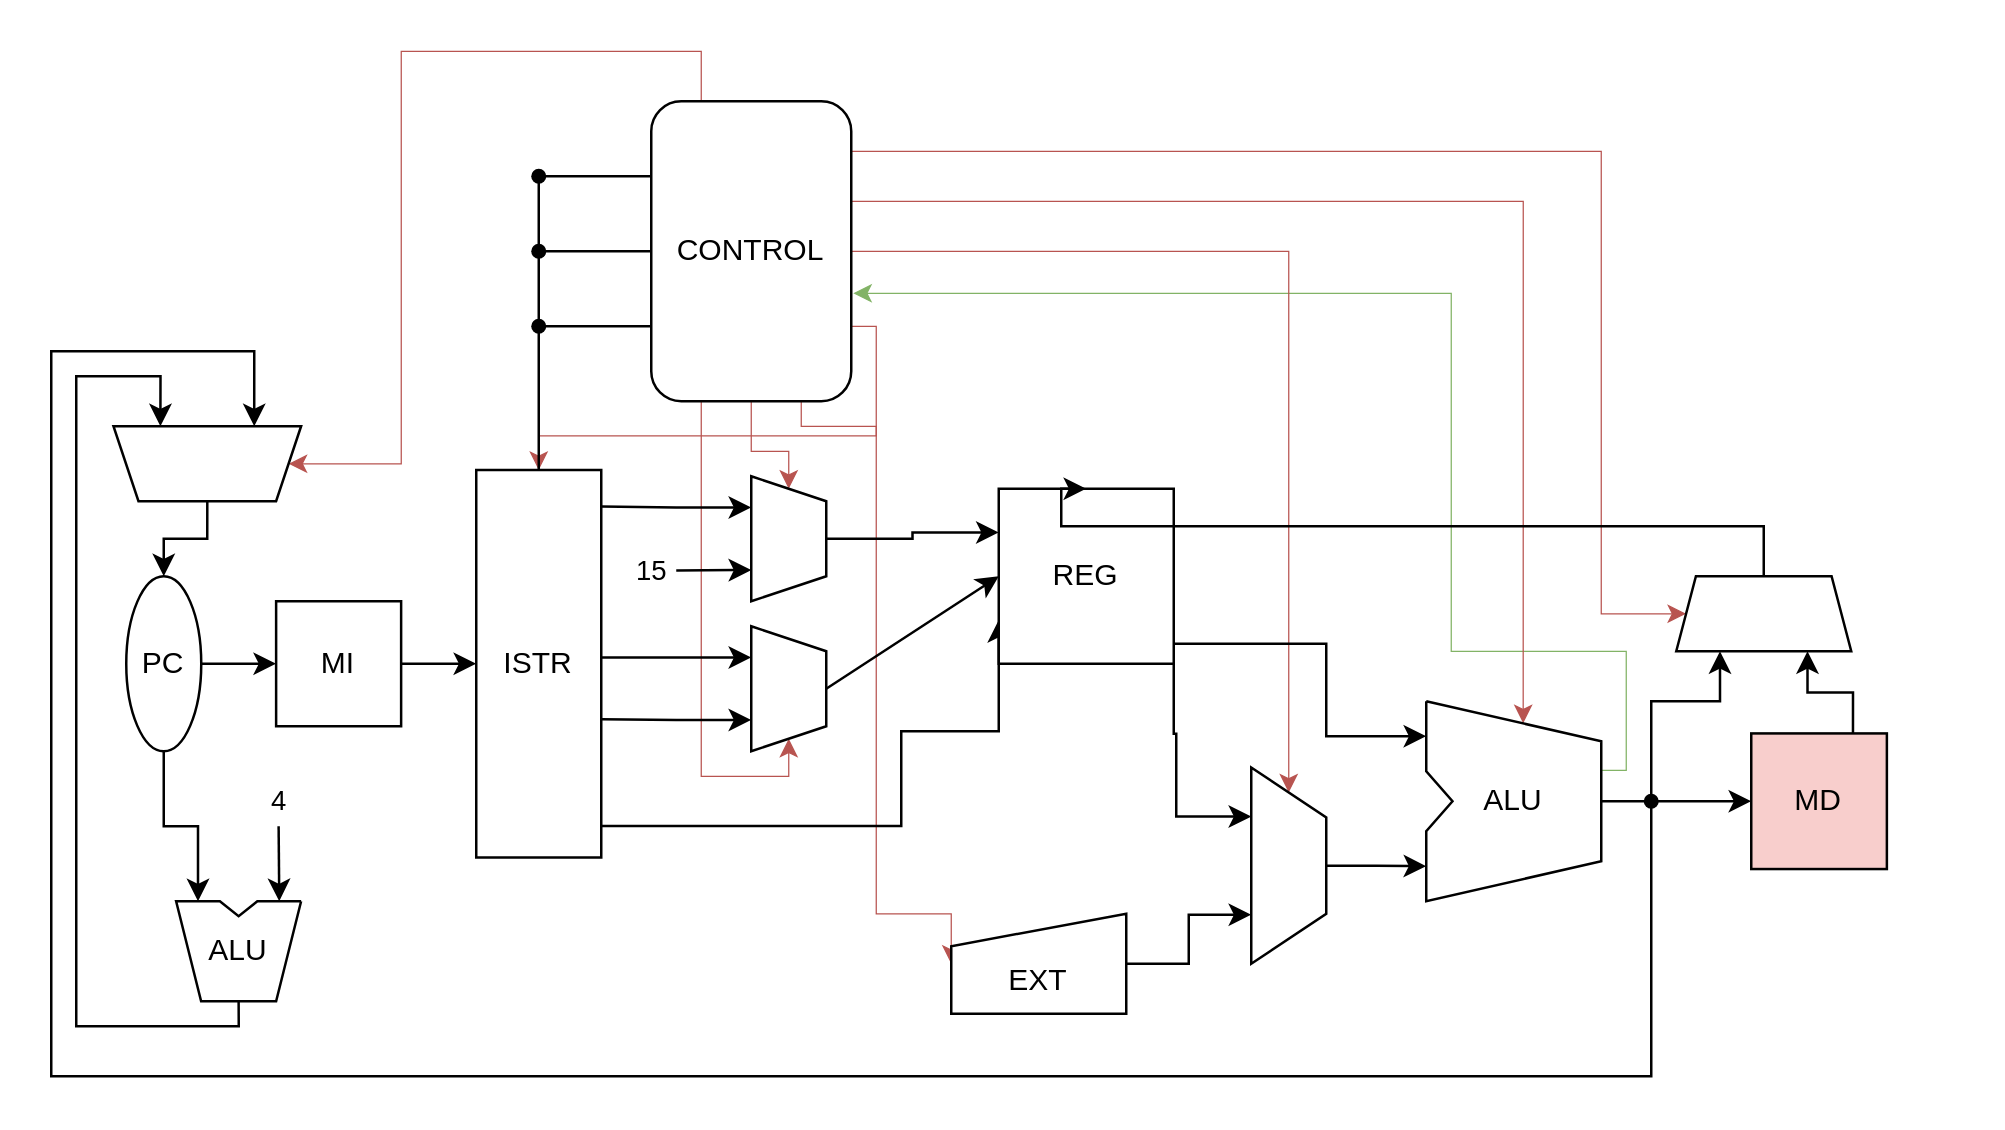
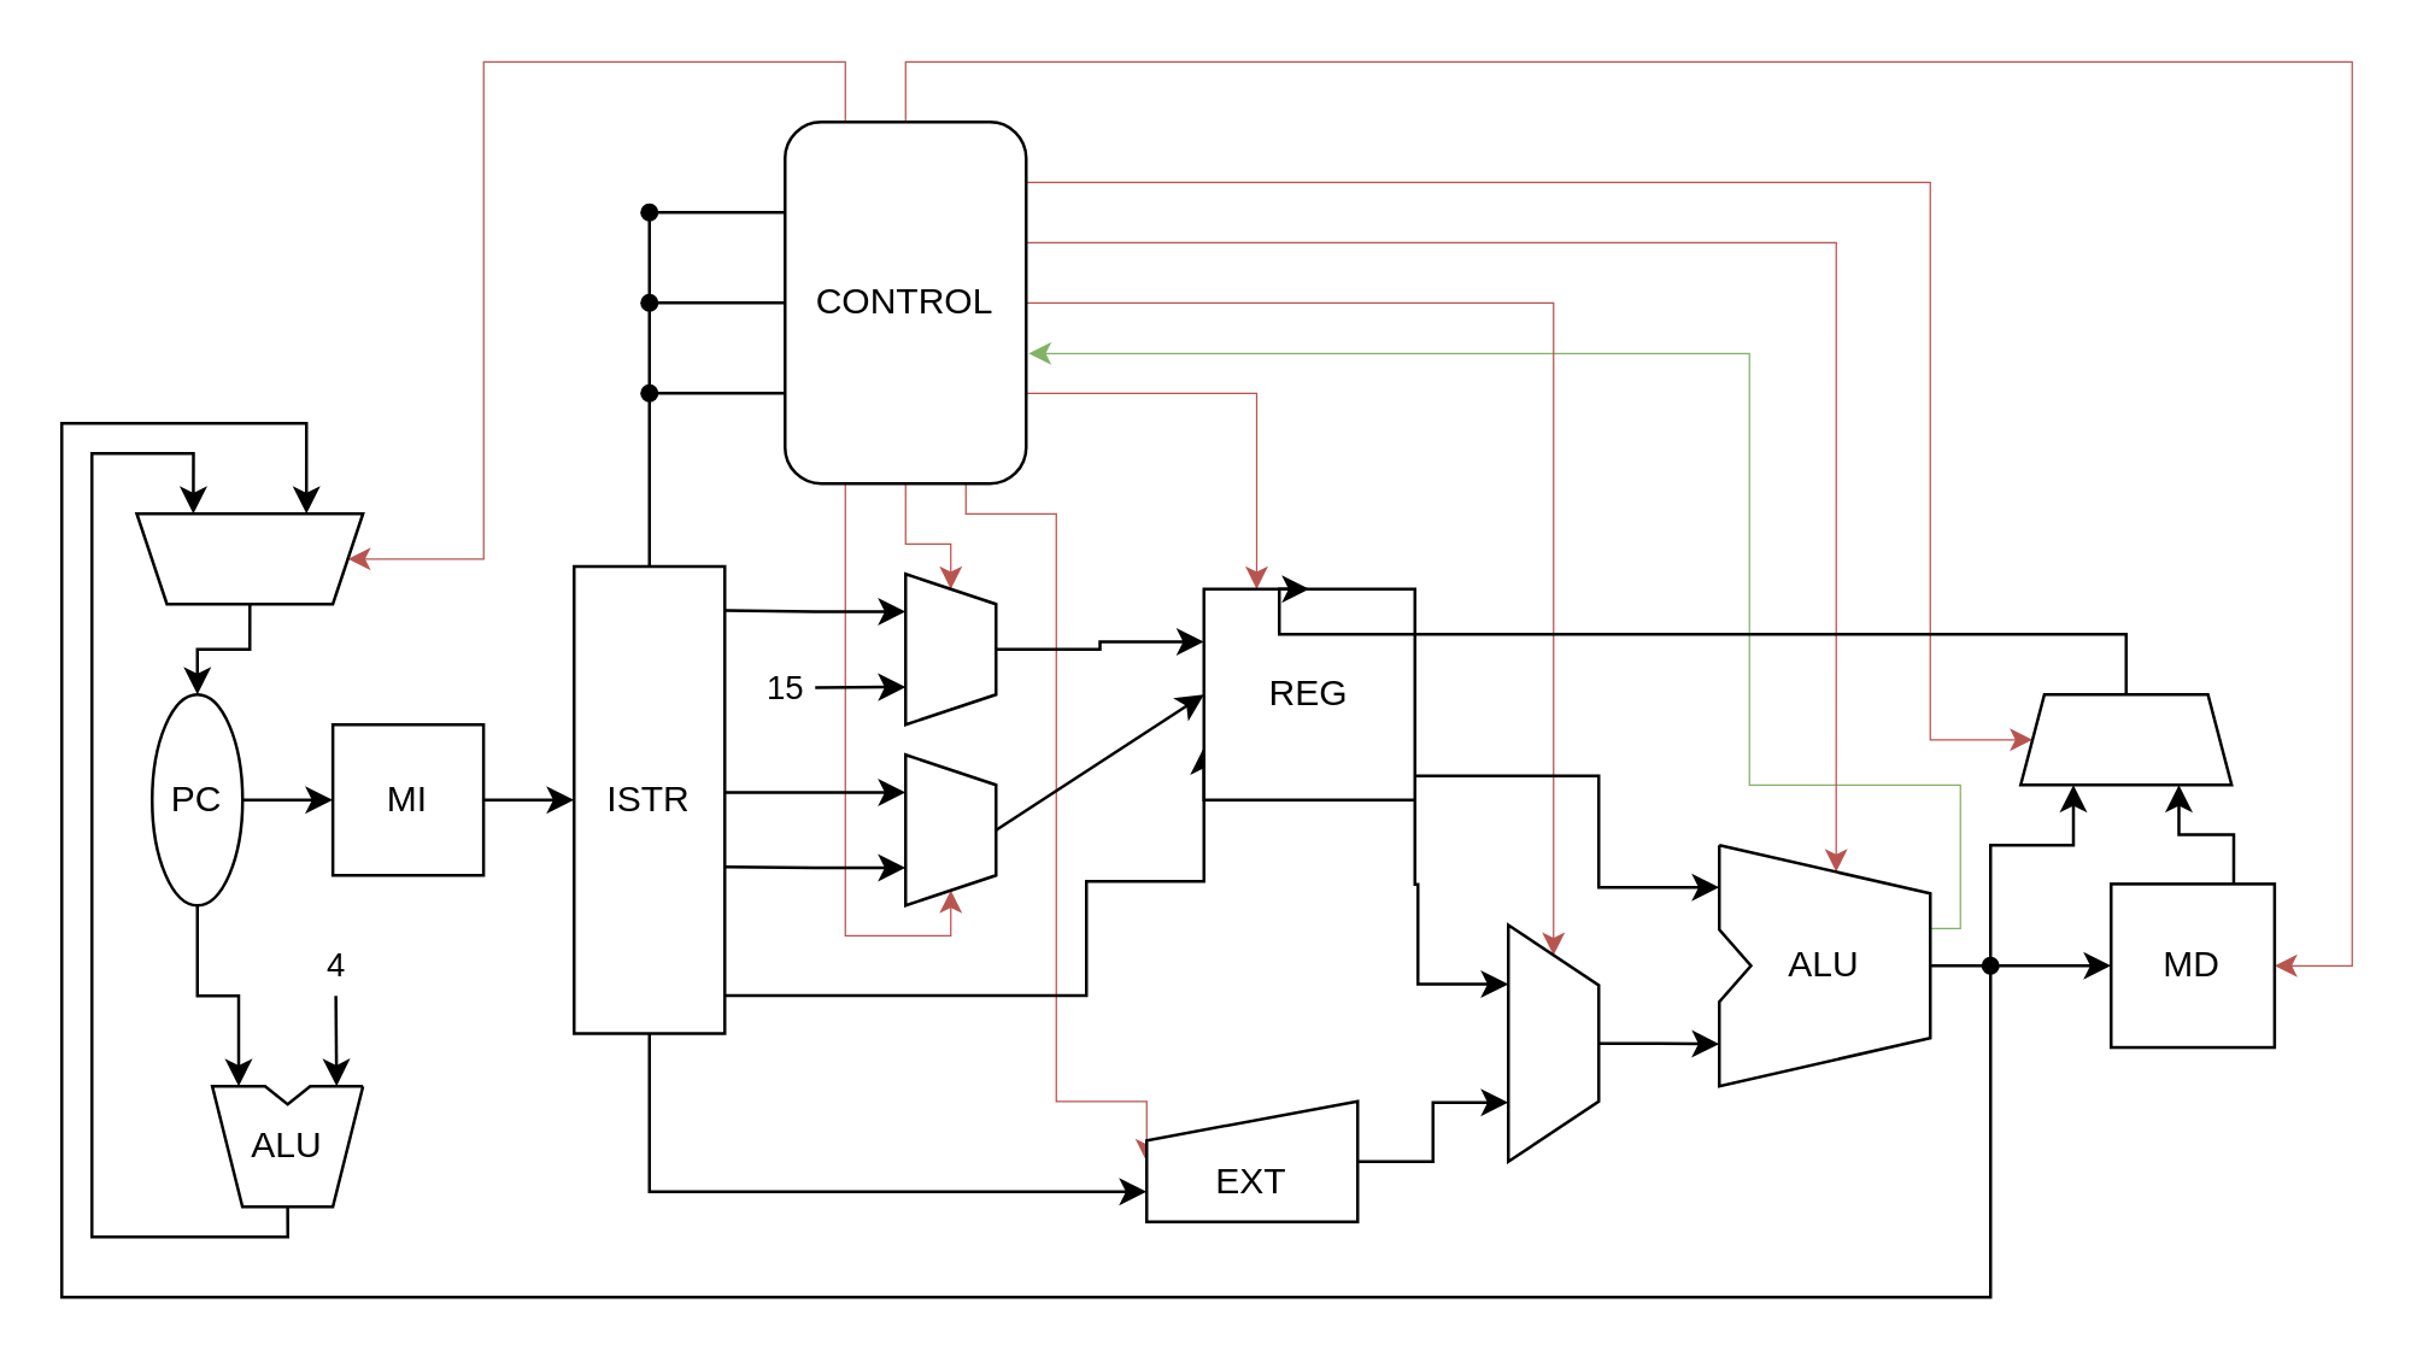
+ <mxCell id="3" style="edgeStyle=orthogonalEdgeStyle;rounded=0;html=1;exitX=0;exitY=0.5;exitDx=0;exitDy=0;entryX=1;entryY=0.5;entryDx=0;entryDy=0;fillColor=#f8cecc;strokeColor=#b85450;strokeWidth=0.5;" parent="1" source="51" target="30" edge="1"><mxGeometry relative="1" as="geometry"><Array as="points"><mxPoint x="300" y="20" /><mxPoint x="780" y="20" /><mxPoint x="780" y="320" /></Array></mxGeometry></mxCell>
- <mxCell id="5" style="edgeStyle=orthogonalEdgeStyle;html=1;exitX=0.75;exitY=0;exitDx=0;exitDy=0;rounded=0;fillColor=#f8cecc;strokeColor=#b85450;strokeWidth=0.5;" parent="1" source="51" target="25" edge="1"><mxGeometry relative="1" as="geometry" /></mxCell>
+ <mxCell id="5" style="edgeStyle=orthogonalEdgeStyle;html=1;exitX=0.75;exitY=0;exitDx=0;exitDy=0;entryX=0.25;entryY=0;entryDx=0;entryDy=0;rounded=0;fillColor=#f8cecc;strokeColor=#b85450;strokeWidth=0.5;" parent="1" source="51" target="20" edge="1"><mxGeometry relative="1" as="geometry" /></mxCell>
- <mxCell id="30" value="MD" style="whiteSpace=wrap;html=1;aspect=fixed;fontSize=12;rounded=0;fillColor=#f8cecc;" parent="1" vertex="1"><mxGeometry x="700" y="292.87" width="54.25" height="54.25" as="geometry" /></mxCell>
+ <mxCell id="30" value="MD" style="whiteSpace=wrap;html=1;aspect=fixed;fontSize=12;rounded=0;" parent="1" vertex="1"><mxGeometry x="700" y="292.87" width="54.25" height="54.25" as="geometry" /></mxCell>
+ <mxCell id="23" style="edgeStyle=orthogonalEdgeStyle;rounded=0;html=1;exitX=1;exitY=0.5;exitDx=0;exitDy=0;entryX=0;entryY=0.75;entryDx=0;entryDy=0;startArrow=none;startFill=0;endArrow=classic;endFill=1;" parent="1" source="25" target="22" edge="1"><mxGeometry relative="1" as="geometry" /></mxCell>
